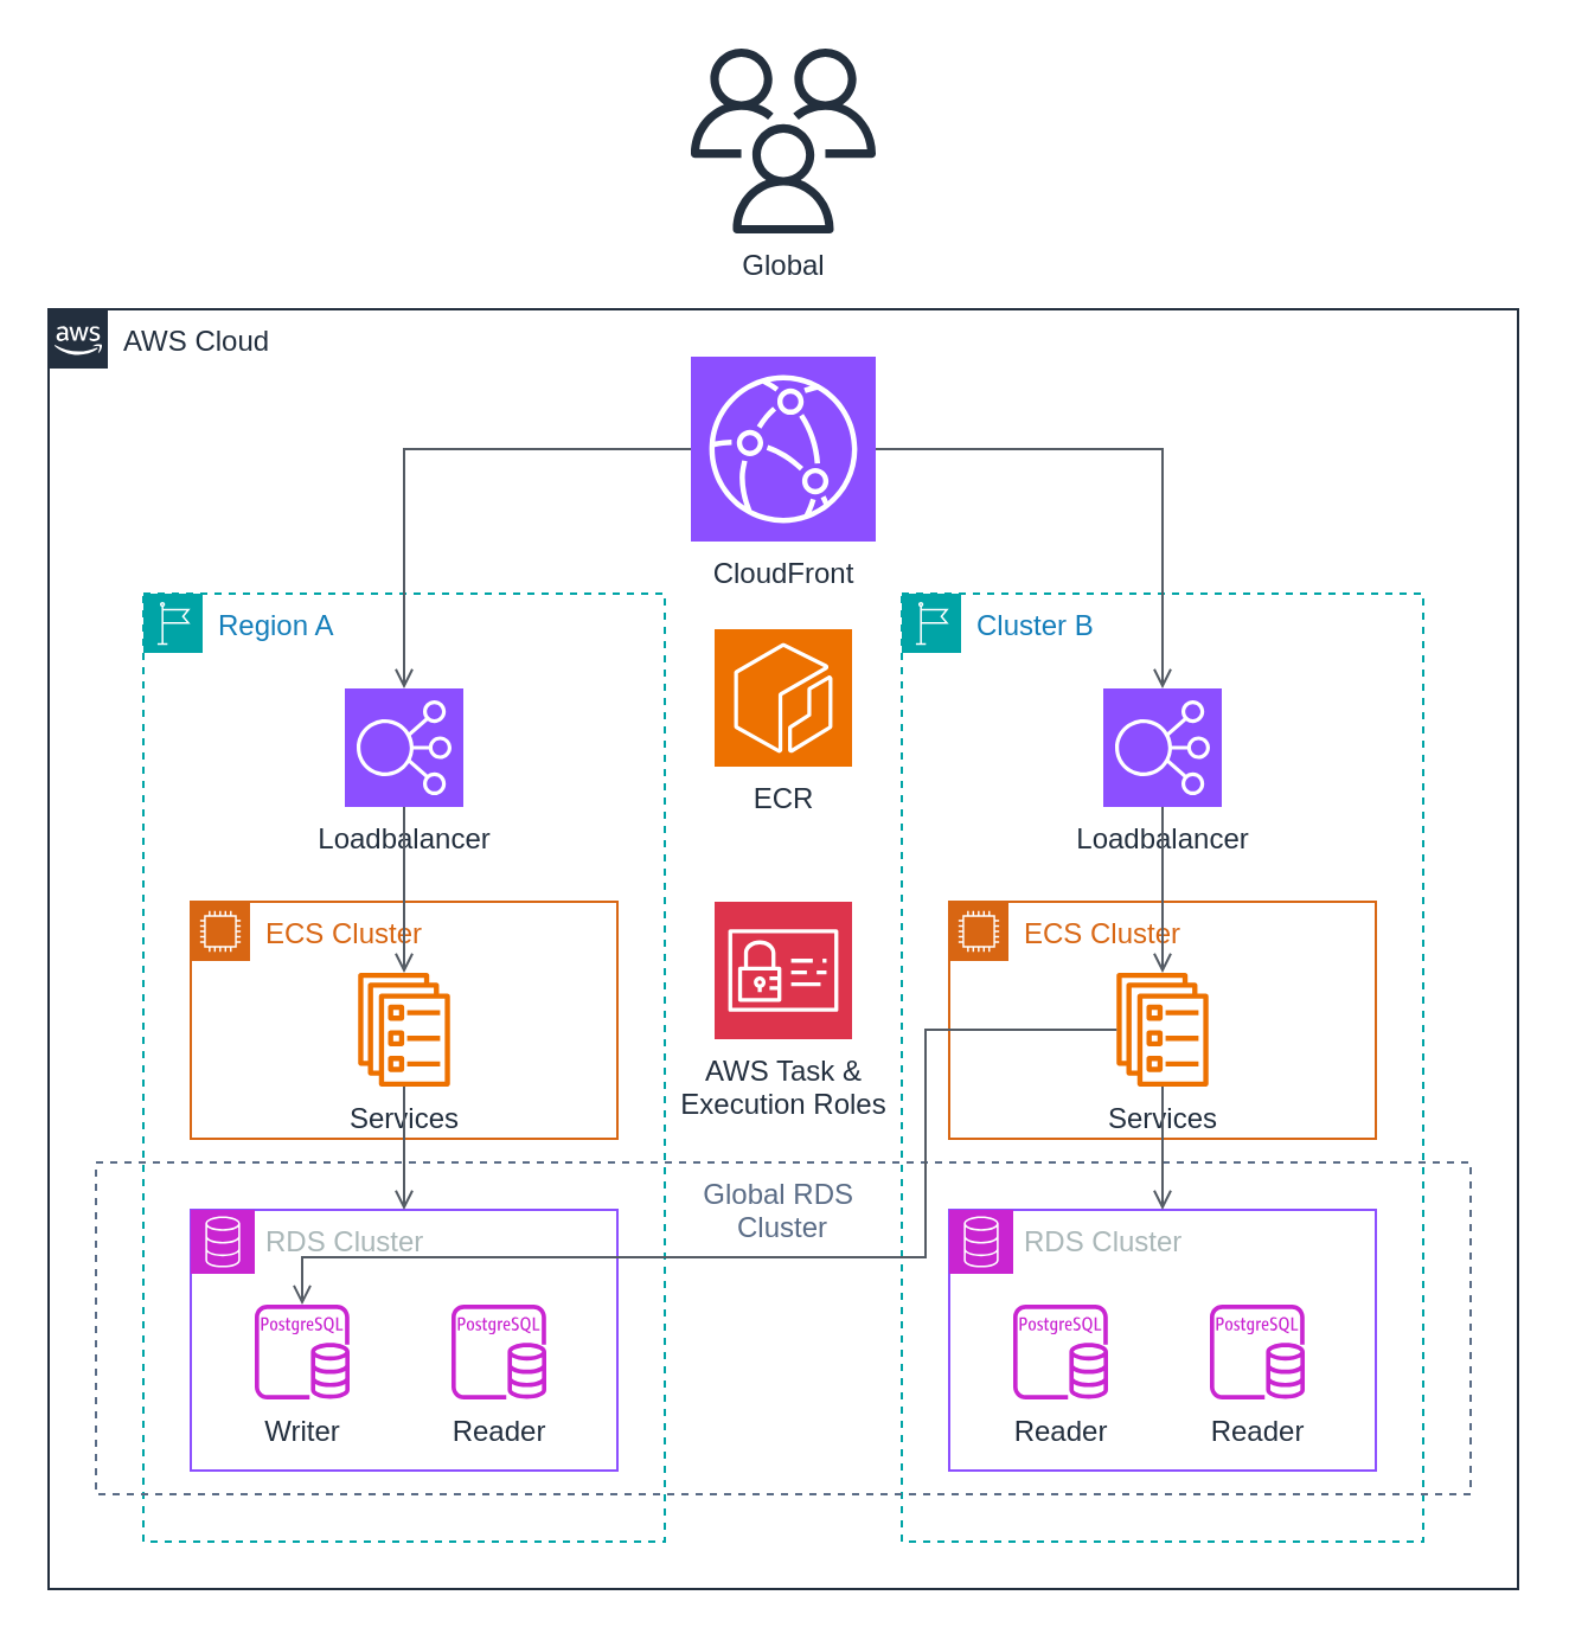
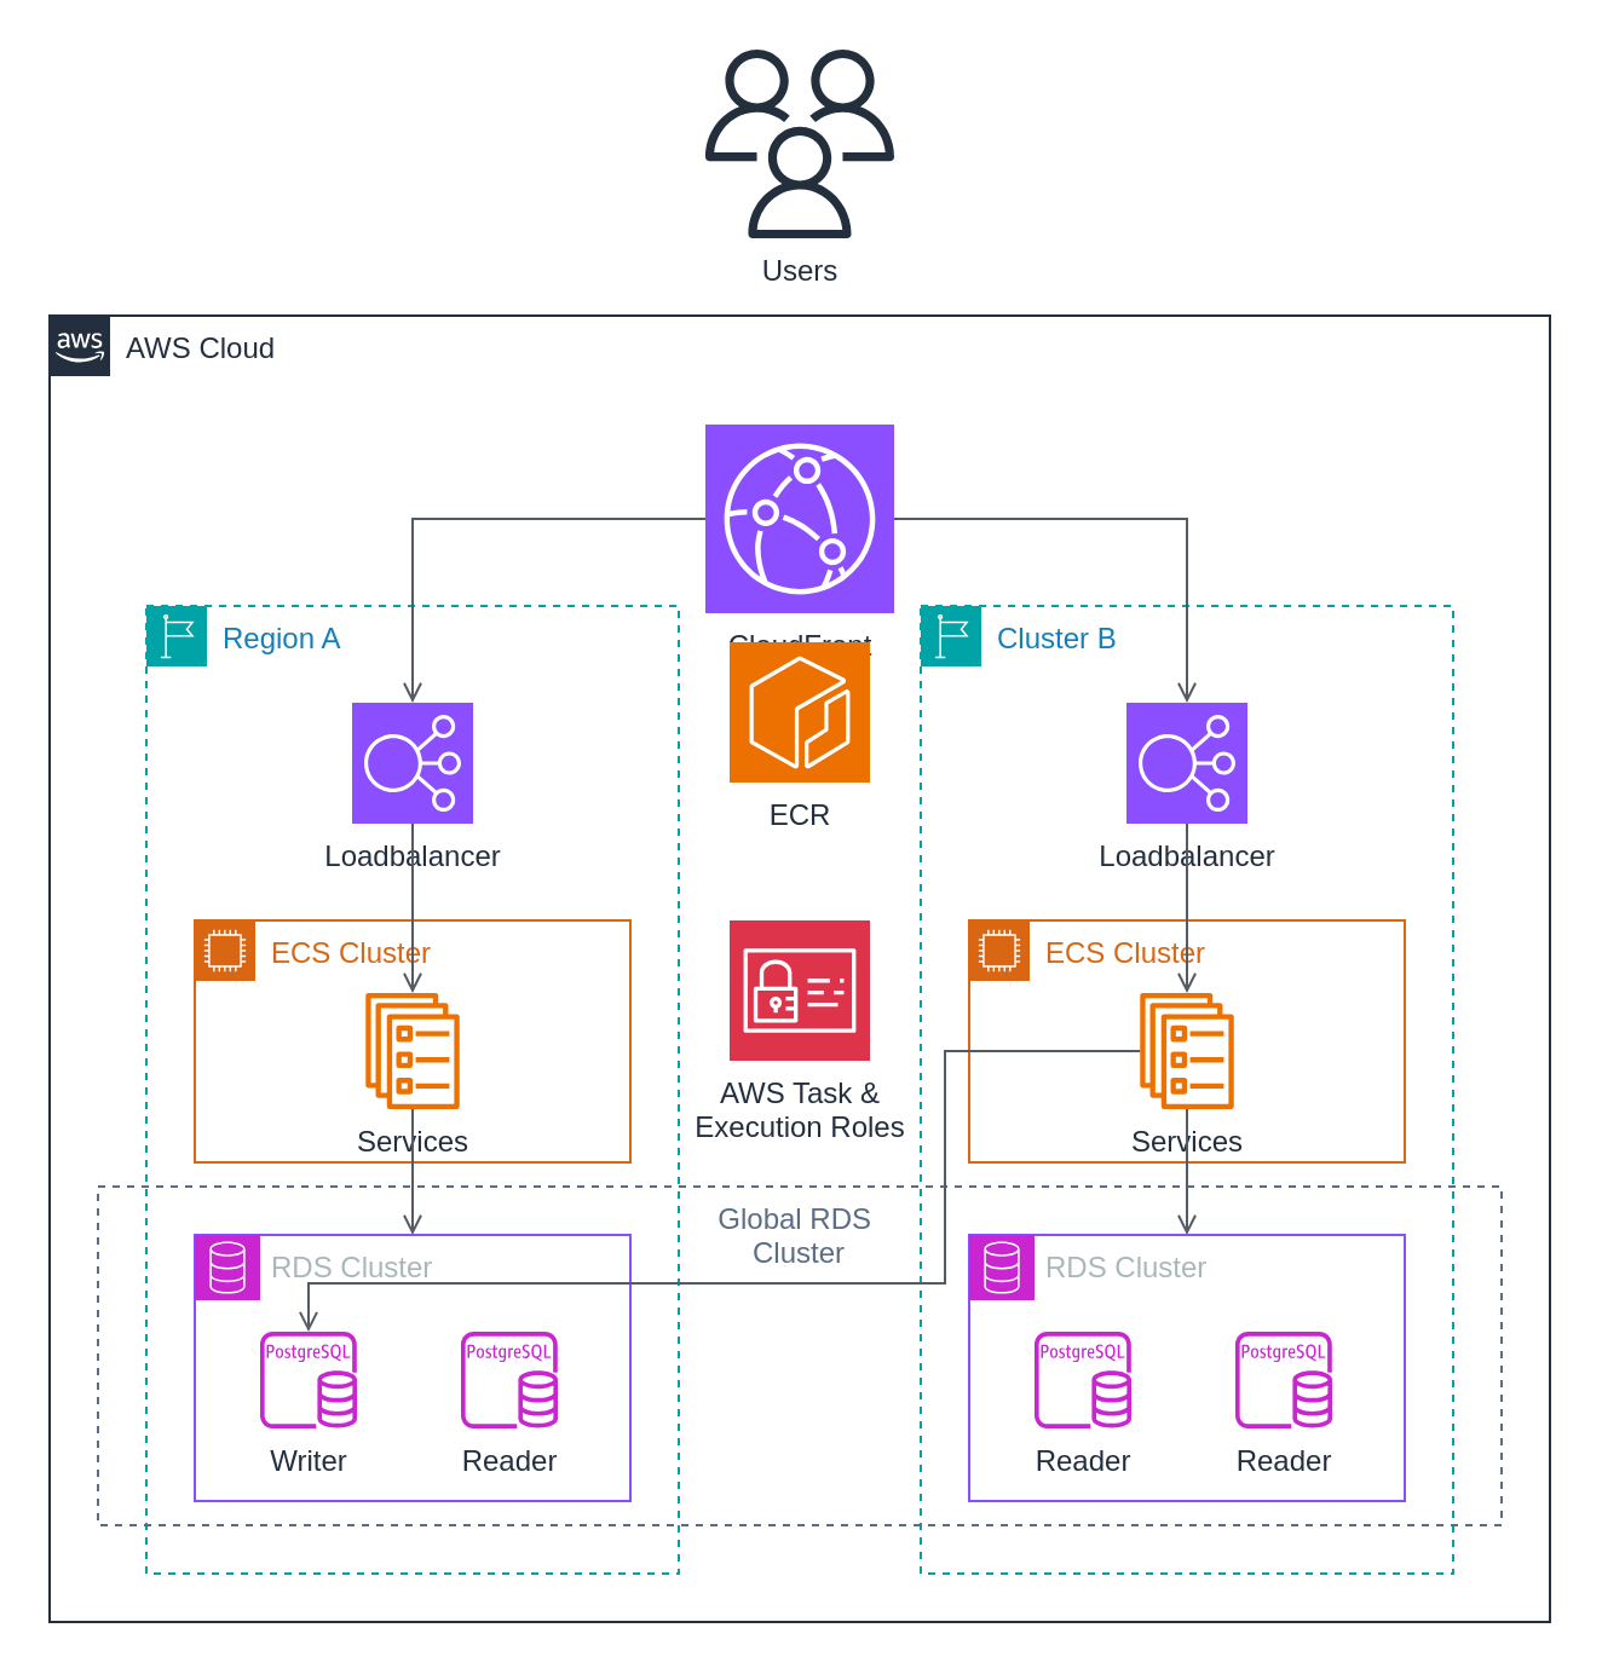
- <mxCell id="30" value="Global" style="sketch=0;outlineConnect=0;fontColor=#232F3E;gradientColor=none;fillColor=#232F3D;strokeColor=none;dashed=0;verticalLabelPosition=bottom;verticalAlign=top;align=center;html=1;fontSize=12;fontStyle=0;aspect=fixed;pointerEvents=1;shape=mxgraph.aws4.users;" vertex="1" parent="1"><mxGeometry x="291" y="20" width="78" height="78" as="geometry" /></mxCell>
+ <mxCell id="30" value="Users" style="sketch=0;outlineConnect=0;fontColor=#232F3E;gradientColor=none;fillColor=#232F3D;strokeColor=none;dashed=0;verticalLabelPosition=bottom;verticalAlign=top;align=center;html=1;fontSize=12;fontStyle=0;aspect=fixed;pointerEvents=1;shape=mxgraph.aws4.users;" vertex="1" parent="1"><mxGeometry x="291" y="20" width="78" height="78" as="geometry" /></mxCell>
- <mxCell id="22" value="CloudFront" style="sketch=0;points=[[0,0,0],[0.25,0,0],[0.5,0,0],[0.75,0,0],[1,0,0],[0,1,0],[0.25,1,0],[0.5,1,0],[0.75,1,0],[1,1,0],[0,0.25,0],[0,0.5,0],[0,0.75,0],[1,0.25,0],[1,0.5,0],[1,0.75,0]];outlineConnect=0;fontColor=#232F3E;fillColor=#8C4FFF;strokeColor=#ffffff;dashed=0;verticalLabelPosition=bottom;verticalAlign=top;align=center;html=1;fontSize=12;fontStyle=0;aspect=fixed;shape=mxgraph.aws4.resourceIcon;resIcon=mxgraph.aws4.cloudfront;" vertex="1" parent="2"><mxGeometry x="271" y="20" width="78" height="78" as="geometry" /></mxCell>
+ <mxCell id="22" value="CloudFront" style="sketch=0;points=[[0,0,0],[0.25,0,0],[0.5,0,0],[0.75,0,0],[1,0,0],[0,1,0],[0.25,1,0],[0.5,1,0],[0.75,1,0],[1,1,0],[0,0.25,0],[0,0.5,0],[0,0.75,0],[1,0.25,0],[1,0.5,0],[1,0.75,0]];outlineConnect=0;fontColor=#232F3E;fillColor=#8C4FFF;strokeColor=#ffffff;dashed=0;verticalLabelPosition=bottom;verticalAlign=top;align=center;html=1;fontSize=12;fontStyle=0;aspect=fixed;shape=mxgraph.aws4.resourceIcon;resIcon=mxgraph.aws4.cloudfront;" vertex="1" parent="2"><mxGeometry x="271" y="45" width="78" height="78" as="geometry" /></mxCell>
